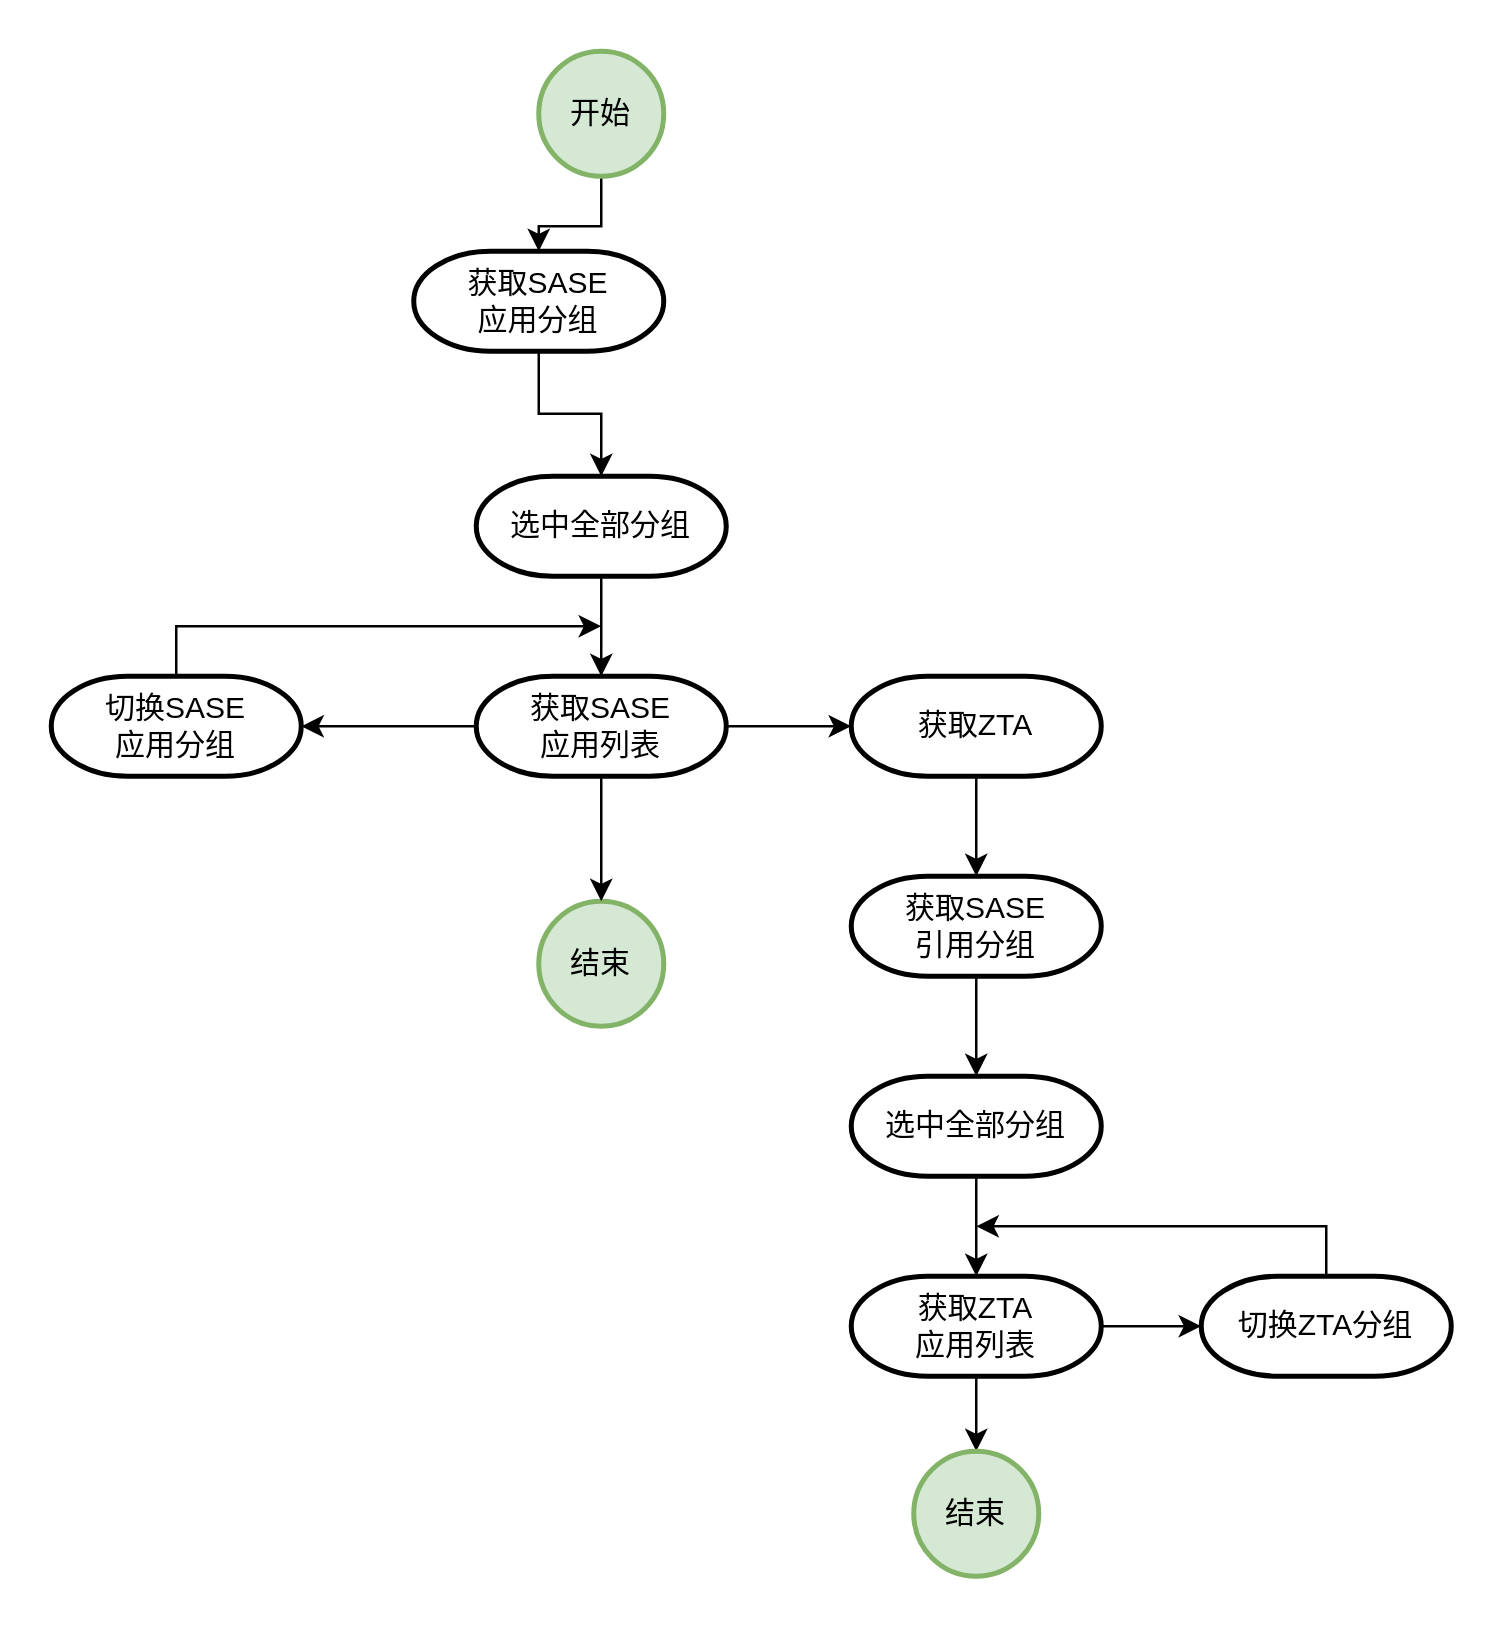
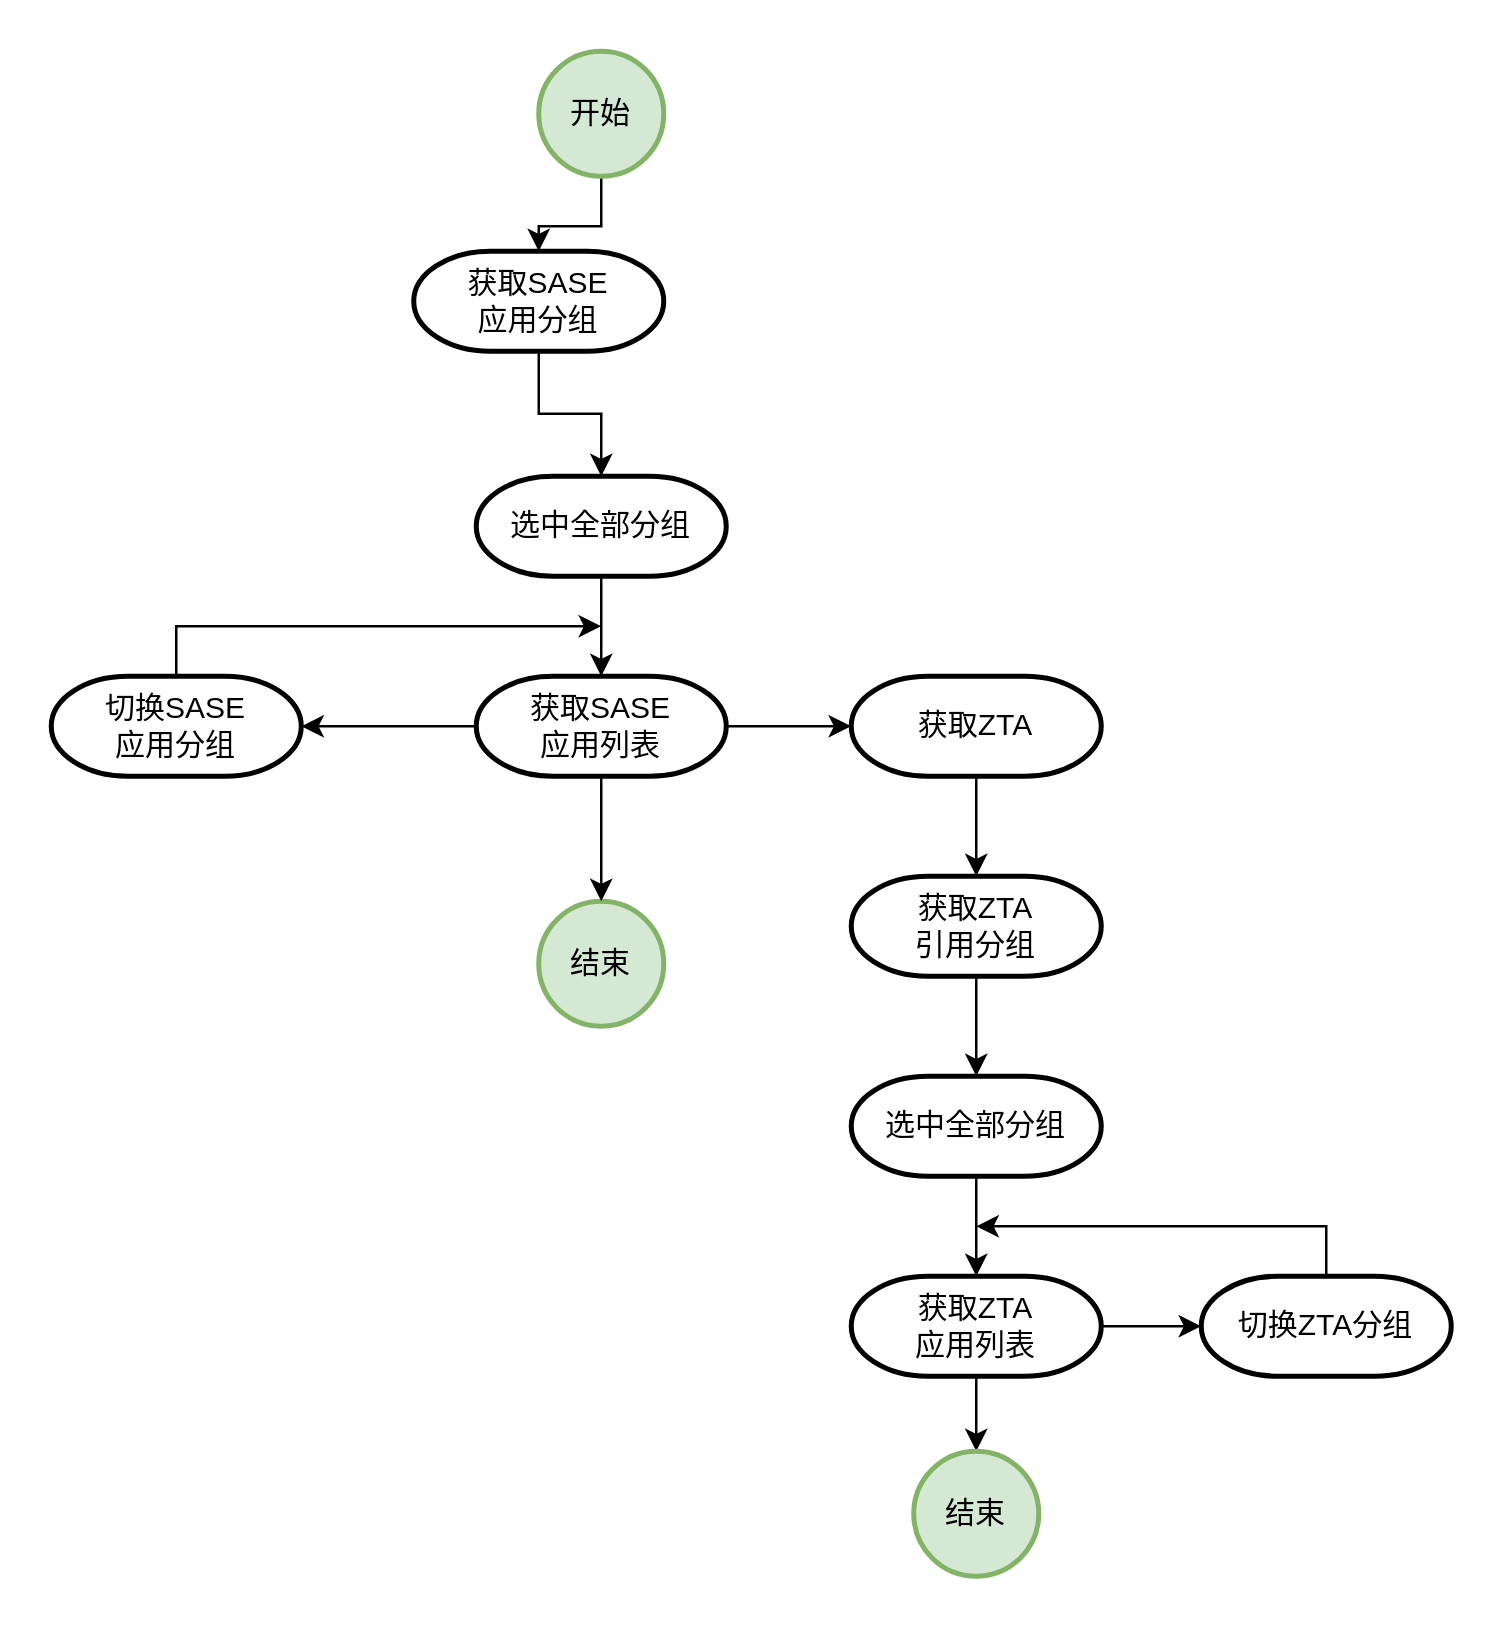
- <mxCell id="16" value="获取SASE&lt;br&gt;引用分组" style="strokeWidth=2;html=1;shape=mxgraph.flowchart.terminator;whiteSpace=wrap;" vertex="1" parent="1"><mxGeometry x="340" y="350" width="100" height="40" as="geometry" /></mxCell>
+ <mxCell id="16" value="获取ZTA&lt;br&gt;引用分组" style="strokeWidth=2;html=1;shape=mxgraph.flowchart.terminator;whiteSpace=wrap;" vertex="1" parent="1"><mxGeometry x="340" y="350" width="100" height="40" as="geometry" /></mxCell>
